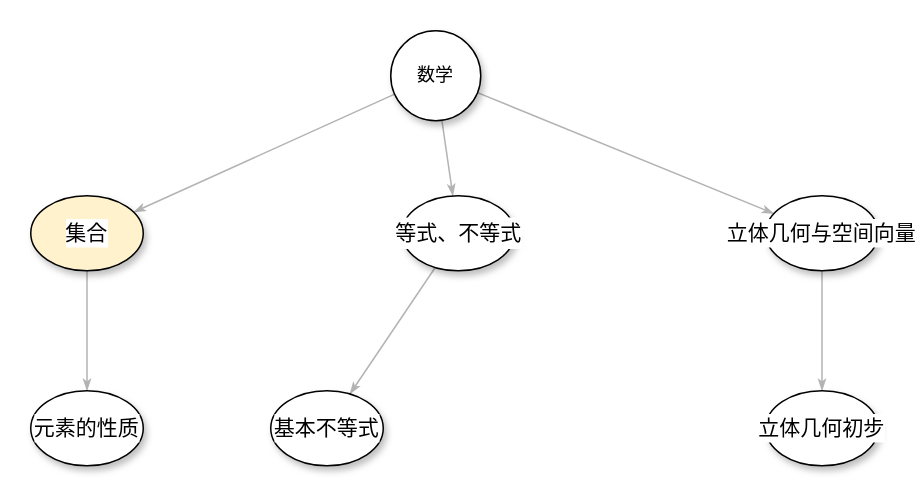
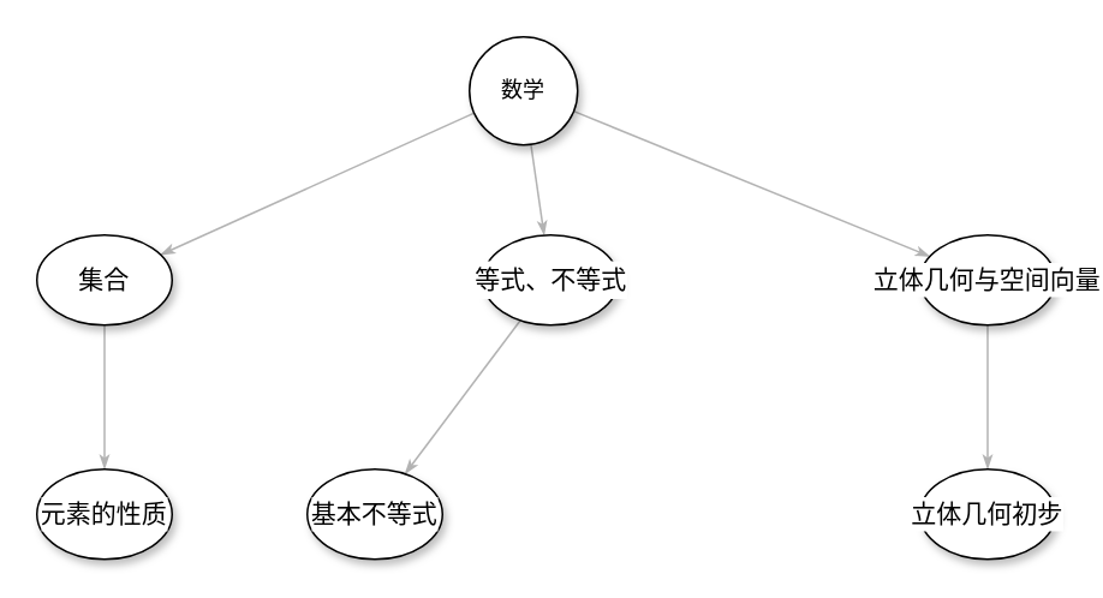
- <mxCell id="13" value="&lt;pre style=&quot;box-sizing: border-box; overflow: auto; font-size: 14px; padding: 1px 0px; margin-top: 0px; margin-bottom: 0px; line-height: inherit; word-break: break-all; overflow-wrap: break-word; background-color: rgb(255, 255, 255); border: 0px; border-radius: 0px; vertical-align: baseline; text-align: left;&quot;&gt;集合&lt;/pre&gt;" style="ellipse;whiteSpace=wrap;html=1;rounded=0;shadow=1;comic=0;labelBackgroundColor=none;strokeWidth=1;fontFamily=Verdana;fontSize=12;align=center;fillColor=#fff2cc;" vertex="1" parent="1"><mxGeometry x="20" y="130" width="75" height="50" as="geometry" /></mxCell>
+ <mxCell id="13" value="&lt;pre style=&quot;box-sizing: border-box; overflow: auto; font-size: 14px; padding: 1px 0px; margin-top: 0px; margin-bottom: 0px; line-height: inherit; word-break: break-all; overflow-wrap: break-word; background-color: rgb(255, 255, 255); border: 0px; border-radius: 0px; vertical-align: baseline; text-align: left;&quot;&gt;集合&lt;/pre&gt;" style="ellipse;whiteSpace=wrap;html=1;rounded=0;shadow=1;comic=0;labelBackgroundColor=none;strokeWidth=1;fontFamily=Verdana;fontSize=12;align=center;" vertex="1" parent="1"><mxGeometry x="20" y="130" width="75" height="50" as="geometry" /></mxCell>
- <mxCell id="11" value="&lt;pre style=&quot;box-sizing: border-box; overflow: auto; font-size: 14px; padding: 1px 0px; margin-top: 0px; margin-bottom: 0px; line-height: inherit; word-break: break-all; overflow-wrap: break-word; background-color: rgb(255, 255, 255); border: 0px; border-radius: 0px; vertical-align: baseline; text-align: left;&quot;&gt;基本不等式&lt;/pre&gt;" style="ellipse;whiteSpace=wrap;html=1;rounded=0;shadow=1;comic=0;labelBackgroundColor=none;strokeWidth=1;fontFamily=Verdana;fontSize=12;align=center;" vertex="1" parent="1"><mxGeometry x="180" y="260" width="75" height="50" as="geometry" /></mxCell>
+ <mxCell id="11" value="&lt;pre style=&quot;box-sizing: border-box; overflow: auto; font-size: 14px; padding: 1px 0px; margin-top: 0px; margin-bottom: 0px; line-height: inherit; word-break: break-all; overflow-wrap: break-word; background-color: rgb(255, 255, 255); border: 0px; border-radius: 0px; vertical-align: baseline; text-align: left;&quot;&gt;基本不等式&lt;/pre&gt;" style="ellipse;whiteSpace=wrap;html=1;rounded=0;shadow=1;comic=0;labelBackgroundColor=none;strokeWidth=1;fontFamily=Verdana;fontSize=12;align=center;" vertex="1" parent="1"><mxGeometry x="170" y="260" width="75" height="50" as="geometry" /></mxCell>
